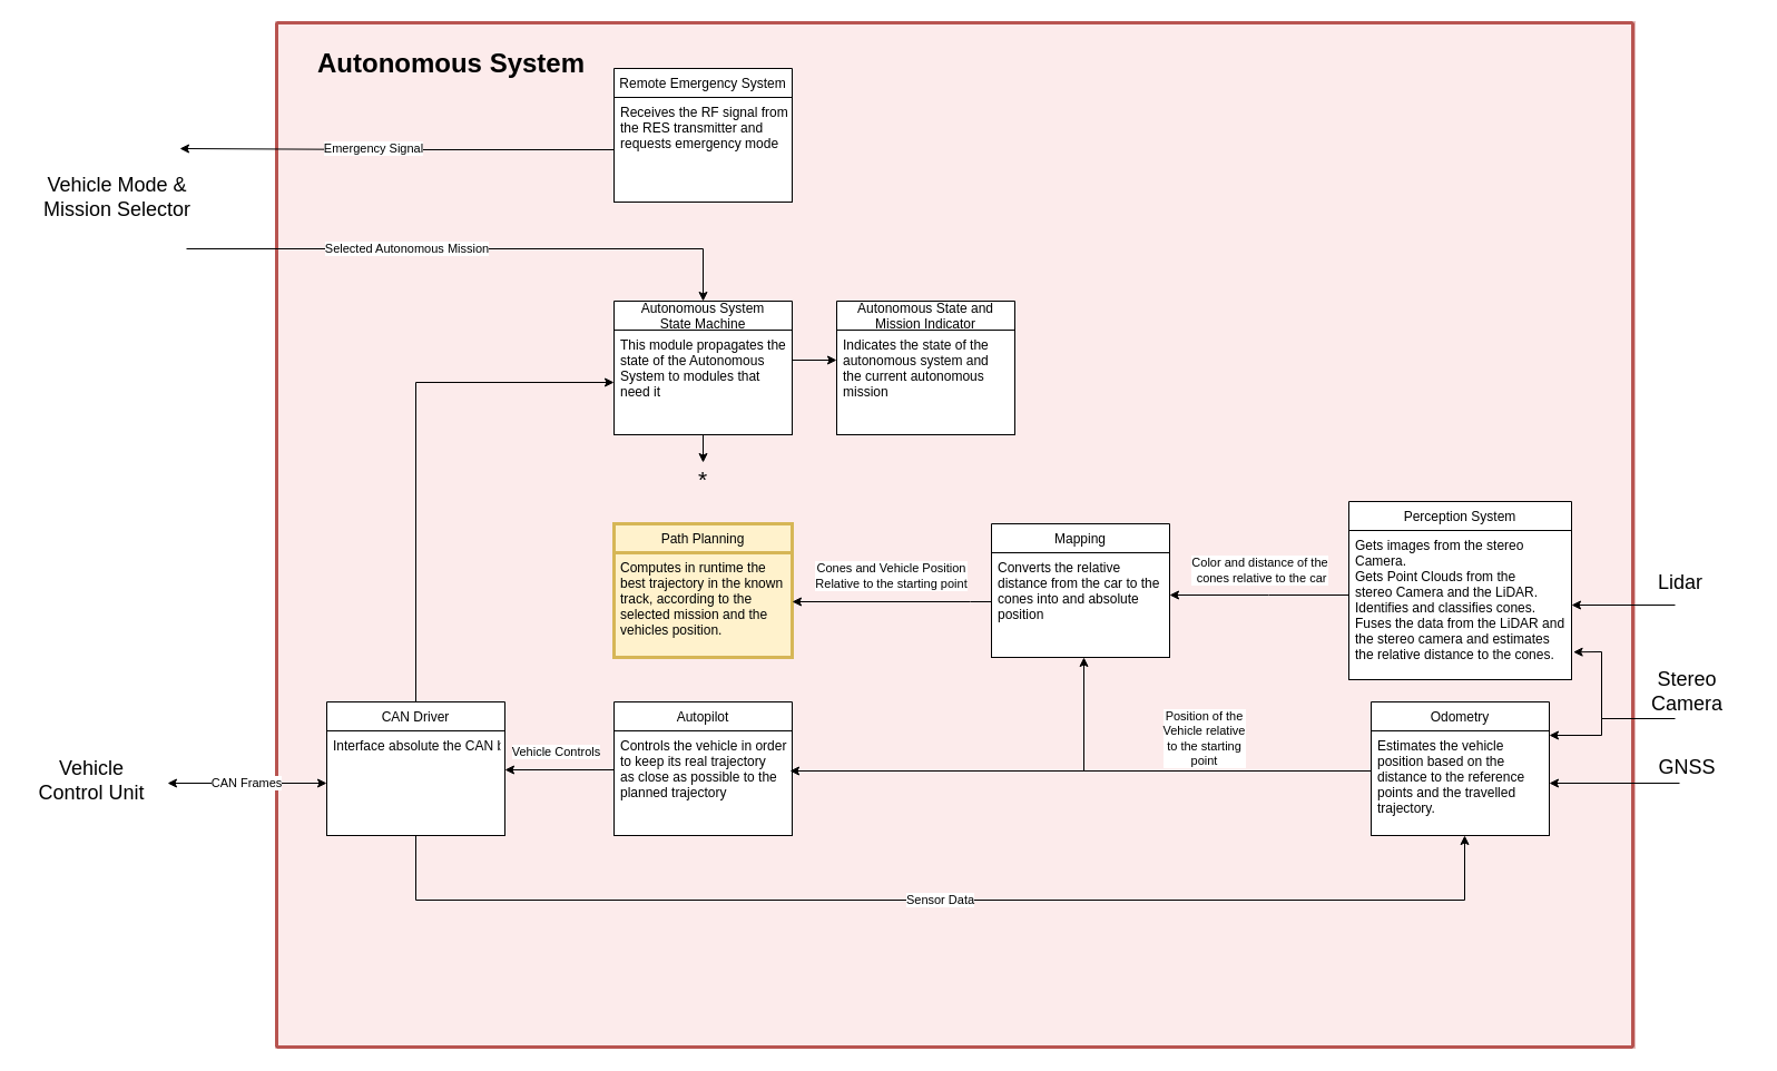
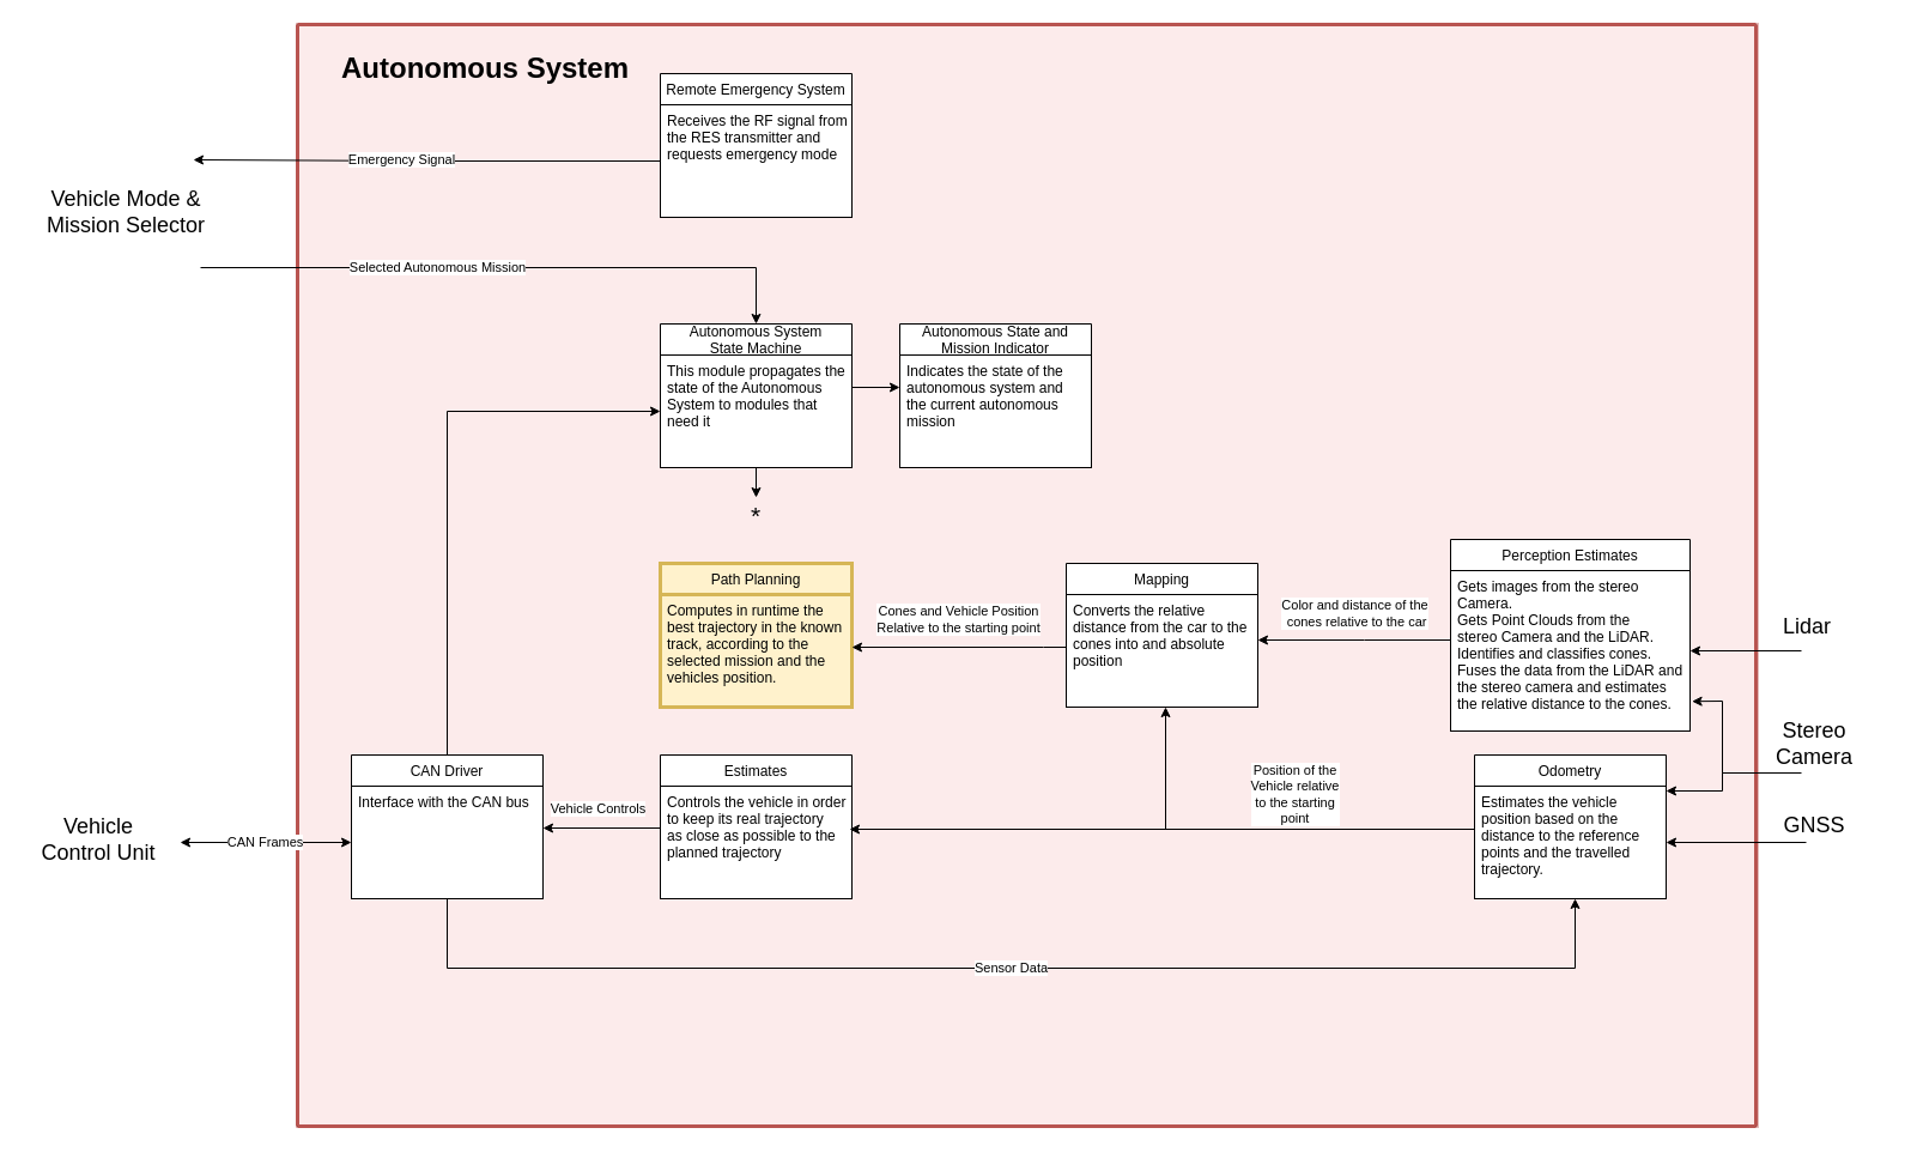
- <mxCell id="8" value="Perception System" style="swimlane;fontStyle=0;childLayout=stackLayout;horizontal=1;startSize=26;fillColor=default;horizontalStack=0;resizeParent=1;resizeParentMax=0;resizeLast=0;collapsible=1;marginBottom=0;" parent="2" vertex="1"><mxGeometry x="963" y="430" width="200" height="160" as="geometry" /></mxCell>
+ <mxCell id="8" value="Perception Estimates" style="swimlane;fontStyle=0;childLayout=stackLayout;horizontal=1;startSize=26;fillColor=default;horizontalStack=0;resizeParent=1;resizeParentMax=0;resizeLast=0;collapsible=1;marginBottom=0;" parent="2" vertex="1"><mxGeometry x="963" y="430" width="200" height="160" as="geometry" /></mxCell>
- <mxCell id="5" value="Autopilot" style="swimlane;fontStyle=0;childLayout=stackLayout;horizontal=1;startSize=26;fillColor=default;horizontalStack=0;resizeParent=1;resizeParentMax=0;resizeLast=0;collapsible=1;marginBottom=0;" parent="2" vertex="1"><mxGeometry x="303" y="610" width="160" height="120" as="geometry" /></mxCell>
+ <mxCell id="5" value="Estimates" style="swimlane;fontStyle=0;childLayout=stackLayout;horizontal=1;startSize=26;fillColor=default;horizontalStack=0;resizeParent=1;resizeParentMax=0;resizeLast=0;collapsible=1;marginBottom=0;" parent="2" vertex="1"><mxGeometry x="303" y="610" width="160" height="120" as="geometry" /></mxCell>
- <mxCell id="27" value="Interface absolute the CAN bus" style="text;align=left;verticalAlign=top;spacingLeft=4;spacingRight=4;overflow=hidden;rotatable=0;points=[[0,0.5],[1,0.5]];portConstraint=eastwest;fillColor=default;strokeColor=default;" parent="26" vertex="1"><mxGeometry y="26" width="160" height="94" as="geometry" /></mxCell>
+ <mxCell id="27" value="Interface with the CAN bus" style="text;align=left;verticalAlign=top;spacingLeft=4;spacingRight=4;overflow=hidden;rotatable=0;points=[[0,0.5],[1,0.5]];portConstraint=eastwest;fillColor=default;strokeColor=default;" parent="26" vertex="1"><mxGeometry y="26" width="160" height="94" as="geometry" /></mxCell>
